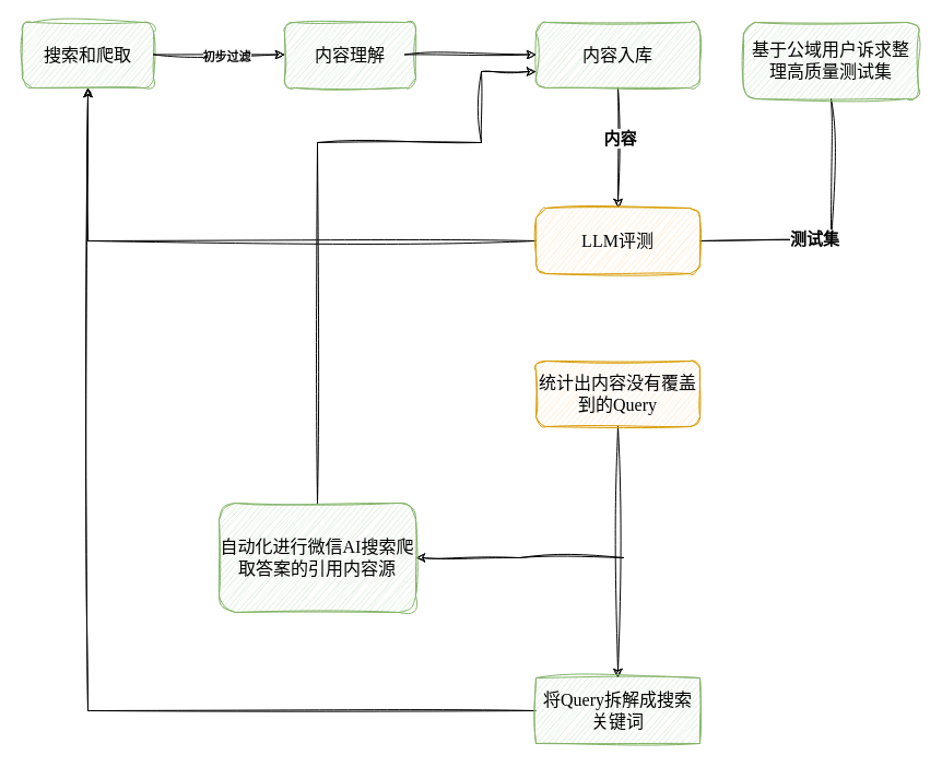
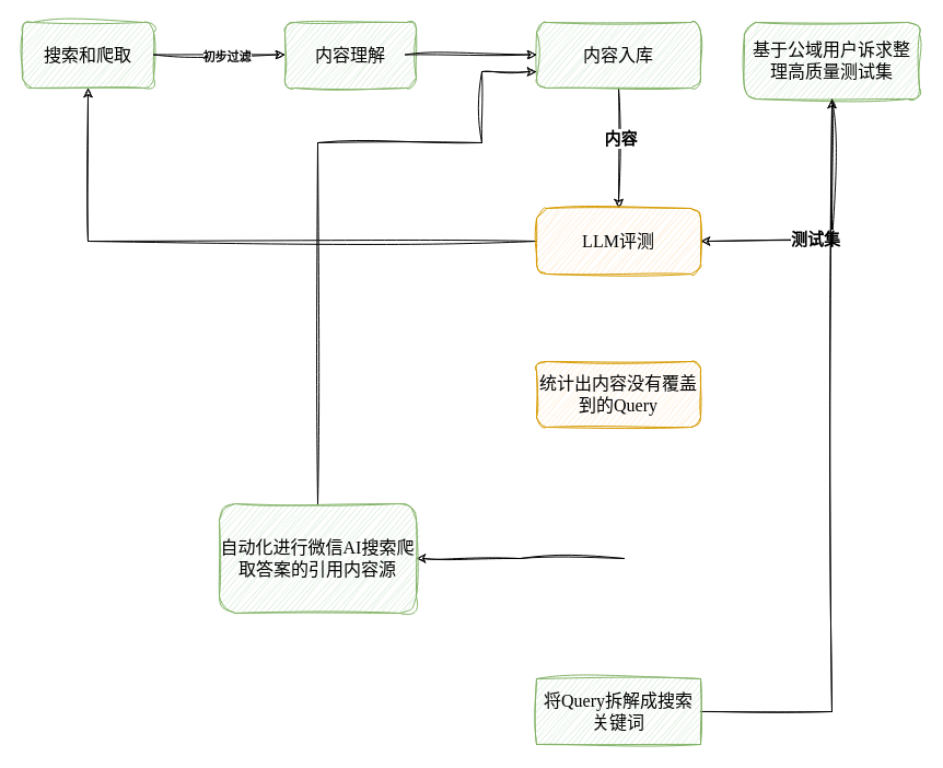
- <mxCell id="10" style="edgeStyle=orthogonalEdgeStyle;rounded=0;sketch=1;hachureGap=4;jiggle=2;curveFitting=1;orthogonalLoop=1;jettySize=auto;html=1;entryX=1;entryY=0.5;entryDx=0;entryDy=0;fontFamily=Architects Daughter;fontSource=https%3A%2F%2Ffonts.googleapis.com%2Fcss%3Ffamily%3DArchitects%2BDaughter;exitX=0.5;exitY=1;exitDx=0;exitDy=0;endArrow=none;" edge="1" parent="1" source="12" target="14"><mxGeometry relative="1" as="geometry" /></mxCell>
+ <mxCell id="10" style="edgeStyle=orthogonalEdgeStyle;rounded=0;sketch=1;hachureGap=4;jiggle=2;curveFitting=1;orthogonalLoop=1;jettySize=auto;html=1;entryX=1;entryY=0.5;entryDx=0;entryDy=0;fontFamily=Architects Daughter;fontSource=https%3A%2F%2Ffonts.googleapis.com%2Fcss%3Ffamily%3DArchitects%2BDaughter;exitX=0.5;exitY=1;exitDx=0;exitDy=0;" edge="1" parent="1" source="12" target="14"><mxGeometry relative="1" as="geometry" /></mxCell>
- <mxCell id="15" style="edgeStyle=orthogonalEdgeStyle;rounded=0;sketch=1;hachureGap=4;jiggle=2;curveFitting=1;orthogonalLoop=1;jettySize=auto;html=1;entryX=0.5;entryY=0;entryDx=0;entryDy=0;fontFamily=Architects Daughter;fontSource=https%3A%2F%2Ffonts.googleapis.com%2Fcss%3Ffamily%3DArchitects%2BDaughter;" edge="1" parent="1" source="16" target="18"><mxGeometry relative="1" as="geometry" /></mxCell>
- <mxCell id="17" style="edgeStyle=orthogonalEdgeStyle;rounded=0;sketch=1;hachureGap=4;jiggle=2;curveFitting=1;orthogonalLoop=1;jettySize=auto;html=1;entryX=0.5;entryY=1;entryDx=0;entryDy=0;fontFamily=Architects Daughter;fontSource=https%3A%2F%2Ffonts.googleapis.com%2Fcss%3Ffamily%3DArchitects%2BDaughter;" edge="1" parent="1" source="18" target="2"><mxGeometry relative="1" as="geometry" /></mxCell>
+ <mxCell id="17" style="edgeStyle=orthogonalEdgeStyle;rounded=0;sketch=1;hachureGap=4;jiggle=2;curveFitting=1;orthogonalLoop=1;jettySize=auto;html=1;fontFamily=Architects Daughter;fontSource=https%3A%2F%2Ffonts.googleapis.com%2Fcss%3Ffamily%3DArchitects%2BDaughter;" edge="1" parent="1" source="18" target="12"><mxGeometry relative="1" as="geometry" /></mxCell>
